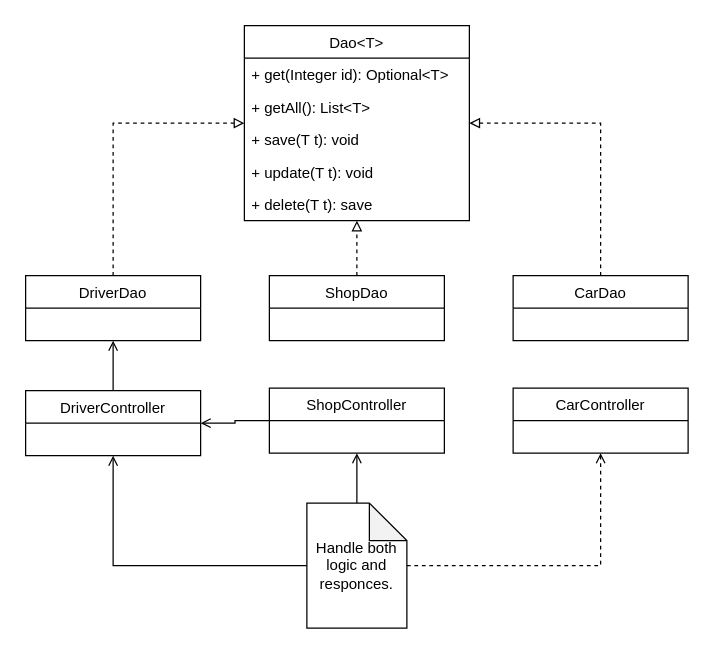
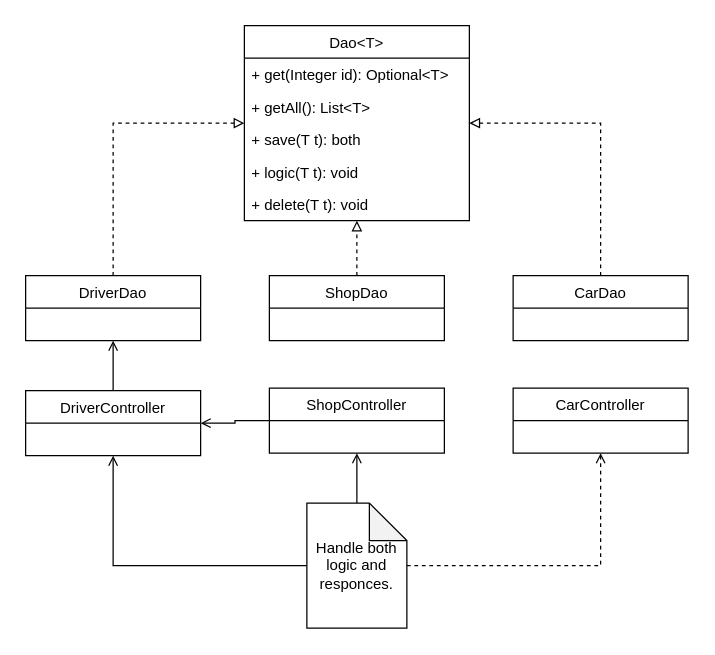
- <mxCell id="5" value="+ save(T t): void" style="text;strokeColor=none;fillColor=none;align=left;verticalAlign=top;spacingLeft=4;spacingRight=4;overflow=hidden;rotatable=0;points=[[0,0.5],[1,0.5]];portConstraint=eastwest;" parent="2" vertex="1"><mxGeometry y="78" width="180" height="26" as="geometry" /></mxCell>
+ <mxCell id="5" value="+ save(T t): both" style="text;strokeColor=none;fillColor=none;align=left;verticalAlign=top;spacingLeft=4;spacingRight=4;overflow=hidden;rotatable=0;points=[[0,0.5],[1,0.5]];portConstraint=eastwest;" parent="2" vertex="1"><mxGeometry y="78" width="180" height="26" as="geometry" /></mxCell>
- <mxCell id="6" value="+ update(T t): void" style="text;strokeColor=none;fillColor=none;align=left;verticalAlign=top;spacingLeft=4;spacingRight=4;overflow=hidden;rotatable=0;points=[[0,0.5],[1,0.5]];portConstraint=eastwest;" parent="2" vertex="1"><mxGeometry y="104" width="180" height="26" as="geometry" /></mxCell>
+ <mxCell id="6" value="+ logic(T t): void" style="text;strokeColor=none;fillColor=none;align=left;verticalAlign=top;spacingLeft=4;spacingRight=4;overflow=hidden;rotatable=0;points=[[0,0.5],[1,0.5]];portConstraint=eastwest;" parent="2" vertex="1"><mxGeometry y="104" width="180" height="26" as="geometry" /></mxCell>
- <mxCell id="7" value="+ delete(T t): save" style="text;strokeColor=none;fillColor=none;align=left;verticalAlign=top;spacingLeft=4;spacingRight=4;overflow=hidden;rotatable=0;points=[[0,0.5],[1,0.5]];portConstraint=eastwest;" parent="2" vertex="1"><mxGeometry y="130" width="180" height="26" as="geometry" /></mxCell>
+ <mxCell id="7" value="+ delete(T t): void" style="text;strokeColor=none;fillColor=none;align=left;verticalAlign=top;spacingLeft=4;spacingRight=4;overflow=hidden;rotatable=0;points=[[0,0.5],[1,0.5]];portConstraint=eastwest;" parent="2" vertex="1"><mxGeometry y="130" width="180" height="26" as="geometry" /></mxCell>
